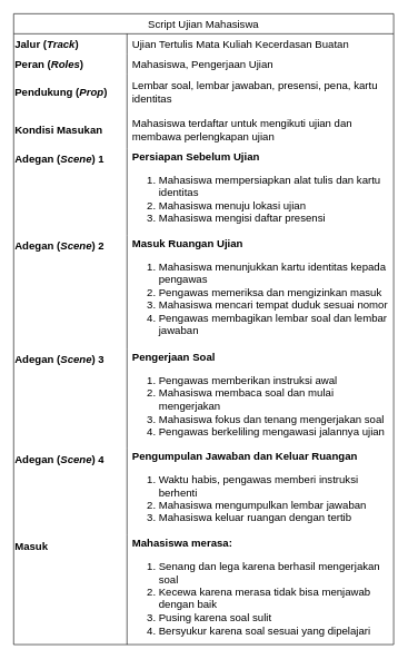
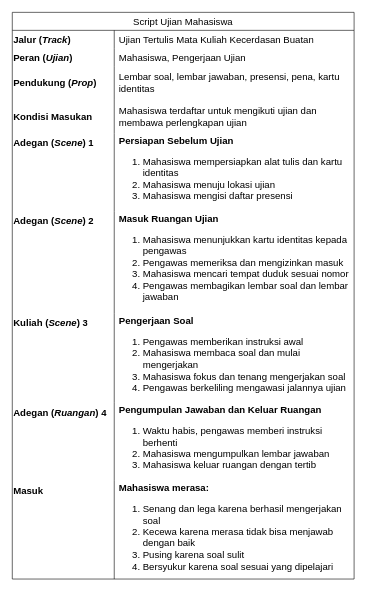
- <mxCell id="7" value="&lt;b&gt;Peran (&lt;i&gt;Roles&lt;/i&gt;)&lt;/b&gt;" style="shape=partialRectangle;html=1;whiteSpace=wrap;connectable=0;fillColor=none;top=0;left=0;bottom=0;right=0;overflow=hidden;strokeColor=inherit;fontSize=16;align=left;" vertex="1" parent="6"><mxGeometry width="170" height="30" as="geometry"><mxRectangle width="170" height="30" as="alternateBounds" /></mxGeometry></mxCell>
+ <mxCell id="7" value="&lt;b&gt;Peran (&lt;i&gt;Ujian&lt;/i&gt;)&lt;/b&gt;" style="shape=partialRectangle;html=1;whiteSpace=wrap;connectable=0;fillColor=none;top=0;left=0;bottom=0;right=0;overflow=hidden;strokeColor=inherit;fontSize=16;align=left;" vertex="1" parent="6"><mxGeometry width="170" height="30" as="geometry"><mxRectangle width="170" height="30" as="alternateBounds" /></mxGeometry></mxCell>
- <mxCell id="22" value="&lt;span&gt;&lt;b&gt;&lt;span style=&quot;color: rgb(0, 0, 0); font-family: Helvetica; font-size: 16px; font-style: normal; font-variant-ligatures: normal; font-variant-caps: normal; letter-spacing: normal; orphans: 2; text-align: left; text-indent: 0px; text-transform: none; widows: 2; word-spacing: 0px; -webkit-text-stroke-width: 0px; white-space: normal; text-decoration-thickness: initial; text-decoration-style: initial; text-decoration-color: initial; float: none; display: inline !important;&quot;&gt;Adegan (&lt;/span&gt;&lt;i style=&quot;forced-color-adjust: none; color: rgb(0, 0, 0); font-family: Helvetica; font-size: 16px; font-variant-ligatures: normal; font-variant-caps: normal; letter-spacing: normal; orphans: 2; text-align: left; text-indent: 0px; text-transform: none; widows: 2; word-spacing: 0px; -webkit-text-stroke-width: 0px; white-space: normal; text-decoration-thickness: initial; text-decoration-style: initial; text-decoration-color: initial;&quot;&gt;Scene&lt;/i&gt;&lt;span style=&quot;color: rgb(0, 0, 0); font-family: Helvetica; font-size: 16px; font-style: normal; font-variant-ligatures: normal; font-variant-caps: normal; letter-spacing: normal; orphans: 2; text-align: left; text-indent: 0px; text-transform: none; widows: 2; word-spacing: 0px; -webkit-text-stroke-width: 0px; white-space: normal; text-decoration-thickness: initial; text-decoration-style: initial; text-decoration-color: initial; float: none; display: inline !important;&quot;&gt;) 3&lt;/span&gt;&lt;/b&gt;&lt;/span&gt;" style="shape=partialRectangle;html=1;whiteSpace=wrap;connectable=0;fillColor=none;top=0;left=0;bottom=0;right=0;overflow=hidden;strokeColor=inherit;fontSize=16;align=left;verticalAlign=top;" vertex="1" parent="21"><mxGeometry width="170" height="149" as="geometry"><mxRectangle width="170" height="149" as="alternateBounds" /></mxGeometry></mxCell>
+ <mxCell id="22" value="&lt;span&gt;&lt;b&gt;&lt;span style=&quot;color: rgb(0, 0, 0); font-family: Helvetica; font-size: 16px; font-style: normal; font-variant-ligatures: normal; font-variant-caps: normal; letter-spacing: normal; orphans: 2; text-align: left; text-indent: 0px; text-transform: none; widows: 2; word-spacing: 0px; -webkit-text-stroke-width: 0px; white-space: normal; text-decoration-thickness: initial; text-decoration-style: initial; text-decoration-color: initial; float: none; display: inline !important;&quot;&gt;Kuliah (&lt;/span&gt;&lt;i style=&quot;forced-color-adjust: none; color: rgb(0, 0, 0); font-family: Helvetica; font-size: 16px; font-variant-ligatures: normal; font-variant-caps: normal; letter-spacing: normal; orphans: 2; text-align: left; text-indent: 0px; text-transform: none; widows: 2; word-spacing: 0px; -webkit-text-stroke-width: 0px; white-space: normal; text-decoration-thickness: initial; text-decoration-style: initial; text-decoration-color: initial;&quot;&gt;Scene&lt;/i&gt;&lt;span style=&quot;color: rgb(0, 0, 0); font-family: Helvetica; font-size: 16px; font-style: normal; font-variant-ligatures: normal; font-variant-caps: normal; letter-spacing: normal; orphans: 2; text-align: left; text-indent: 0px; text-transform: none; widows: 2; word-spacing: 0px; -webkit-text-stroke-width: 0px; white-space: normal; text-decoration-thickness: initial; text-decoration-style: initial; text-decoration-color: initial; float: none; display: inline !important;&quot;&gt;) 3&lt;/span&gt;&lt;/b&gt;&lt;/span&gt;" style="shape=partialRectangle;html=1;whiteSpace=wrap;connectable=0;fillColor=none;top=0;left=0;bottom=0;right=0;overflow=hidden;strokeColor=inherit;fontSize=16;align=left;verticalAlign=top;" vertex="1" parent="21"><mxGeometry width="170" height="149" as="geometry"><mxRectangle width="170" height="149" as="alternateBounds" /></mxGeometry></mxCell>
- <mxCell id="25" value="&lt;span&gt;&lt;b&gt;&lt;span style=&quot;color: rgb(0, 0, 0); font-family: Helvetica; font-size: 16px; font-style: normal; font-variant-ligatures: normal; font-variant-caps: normal; letter-spacing: normal; orphans: 2; text-align: left; text-indent: 0px; text-transform: none; widows: 2; word-spacing: 0px; -webkit-text-stroke-width: 0px; white-space: normal; text-decoration-thickness: initial; text-decoration-style: initial; text-decoration-color: initial; float: none; display: inline !important;&quot;&gt;Adegan (&lt;/span&gt;&lt;i style=&quot;forced-color-adjust: none; color: rgb(0, 0, 0); font-family: Helvetica; font-size: 16px; font-variant-ligatures: normal; font-variant-caps: normal; letter-spacing: normal; orphans: 2; text-align: left; text-indent: 0px; text-transform: none; widows: 2; word-spacing: 0px; -webkit-text-stroke-width: 0px; white-space: normal; text-decoration-thickness: initial; text-decoration-style: initial; text-decoration-color: initial;&quot;&gt;Scene&lt;/i&gt;&lt;span style=&quot;color: rgb(0, 0, 0); font-family: Helvetica; font-size: 16px; font-style: normal; font-variant-ligatures: normal; font-variant-caps: normal; letter-spacing: normal; orphans: 2; text-align: left; text-indent: 0px; text-transform: none; widows: 2; word-spacing: 0px; -webkit-text-stroke-width: 0px; white-space: normal; text-decoration-thickness: initial; text-decoration-style: initial; text-decoration-color: initial; float: none; display: inline !important;&quot;&gt;) 4&lt;/span&gt;&lt;/b&gt;&lt;/span&gt;" style="shape=partialRectangle;html=1;whiteSpace=wrap;connectable=0;fillColor=none;top=0;left=0;bottom=0;right=0;overflow=hidden;strokeColor=inherit;fontSize=16;align=left;verticalAlign=top;" vertex="1" parent="24"><mxGeometry width="170" height="130" as="geometry"><mxRectangle width="170" height="130" as="alternateBounds" /></mxGeometry></mxCell>
+ <mxCell id="25" value="&lt;span&gt;&lt;b&gt;&lt;span style=&quot;color: rgb(0, 0, 0); font-family: Helvetica; font-size: 16px; font-style: normal; font-variant-ligatures: normal; font-variant-caps: normal; letter-spacing: normal; orphans: 2; text-align: left; text-indent: 0px; text-transform: none; widows: 2; word-spacing: 0px; -webkit-text-stroke-width: 0px; white-space: normal; text-decoration-thickness: initial; text-decoration-style: initial; text-decoration-color: initial; float: none; display: inline !important;&quot;&gt;Adegan (&lt;/span&gt;&lt;i style=&quot;forced-color-adjust: none; color: rgb(0, 0, 0); font-family: Helvetica; font-size: 16px; font-variant-ligatures: normal; font-variant-caps: normal; letter-spacing: normal; orphans: 2; text-align: left; text-indent: 0px; text-transform: none; widows: 2; word-spacing: 0px; -webkit-text-stroke-width: 0px; white-space: normal; text-decoration-thickness: initial; text-decoration-style: initial; text-decoration-color: initial;&quot;&gt;Ruangan&lt;/i&gt;&lt;span style=&quot;color: rgb(0, 0, 0); font-family: Helvetica; font-size: 16px; font-style: normal; font-variant-ligatures: normal; font-variant-caps: normal; letter-spacing: normal; orphans: 2; text-align: left; text-indent: 0px; text-transform: none; widows: 2; word-spacing: 0px; -webkit-text-stroke-width: 0px; white-space: normal; text-decoration-thickness: initial; text-decoration-style: initial; text-decoration-color: initial; float: none; display: inline !important;&quot;&gt;) 4&lt;/span&gt;&lt;/b&gt;&lt;/span&gt;" style="shape=partialRectangle;html=1;whiteSpace=wrap;connectable=0;fillColor=none;top=0;left=0;bottom=0;right=0;overflow=hidden;strokeColor=inherit;fontSize=16;align=left;verticalAlign=top;" vertex="1" parent="24"><mxGeometry width="170" height="130" as="geometry"><mxRectangle width="170" height="130" as="alternateBounds" /></mxGeometry></mxCell>
